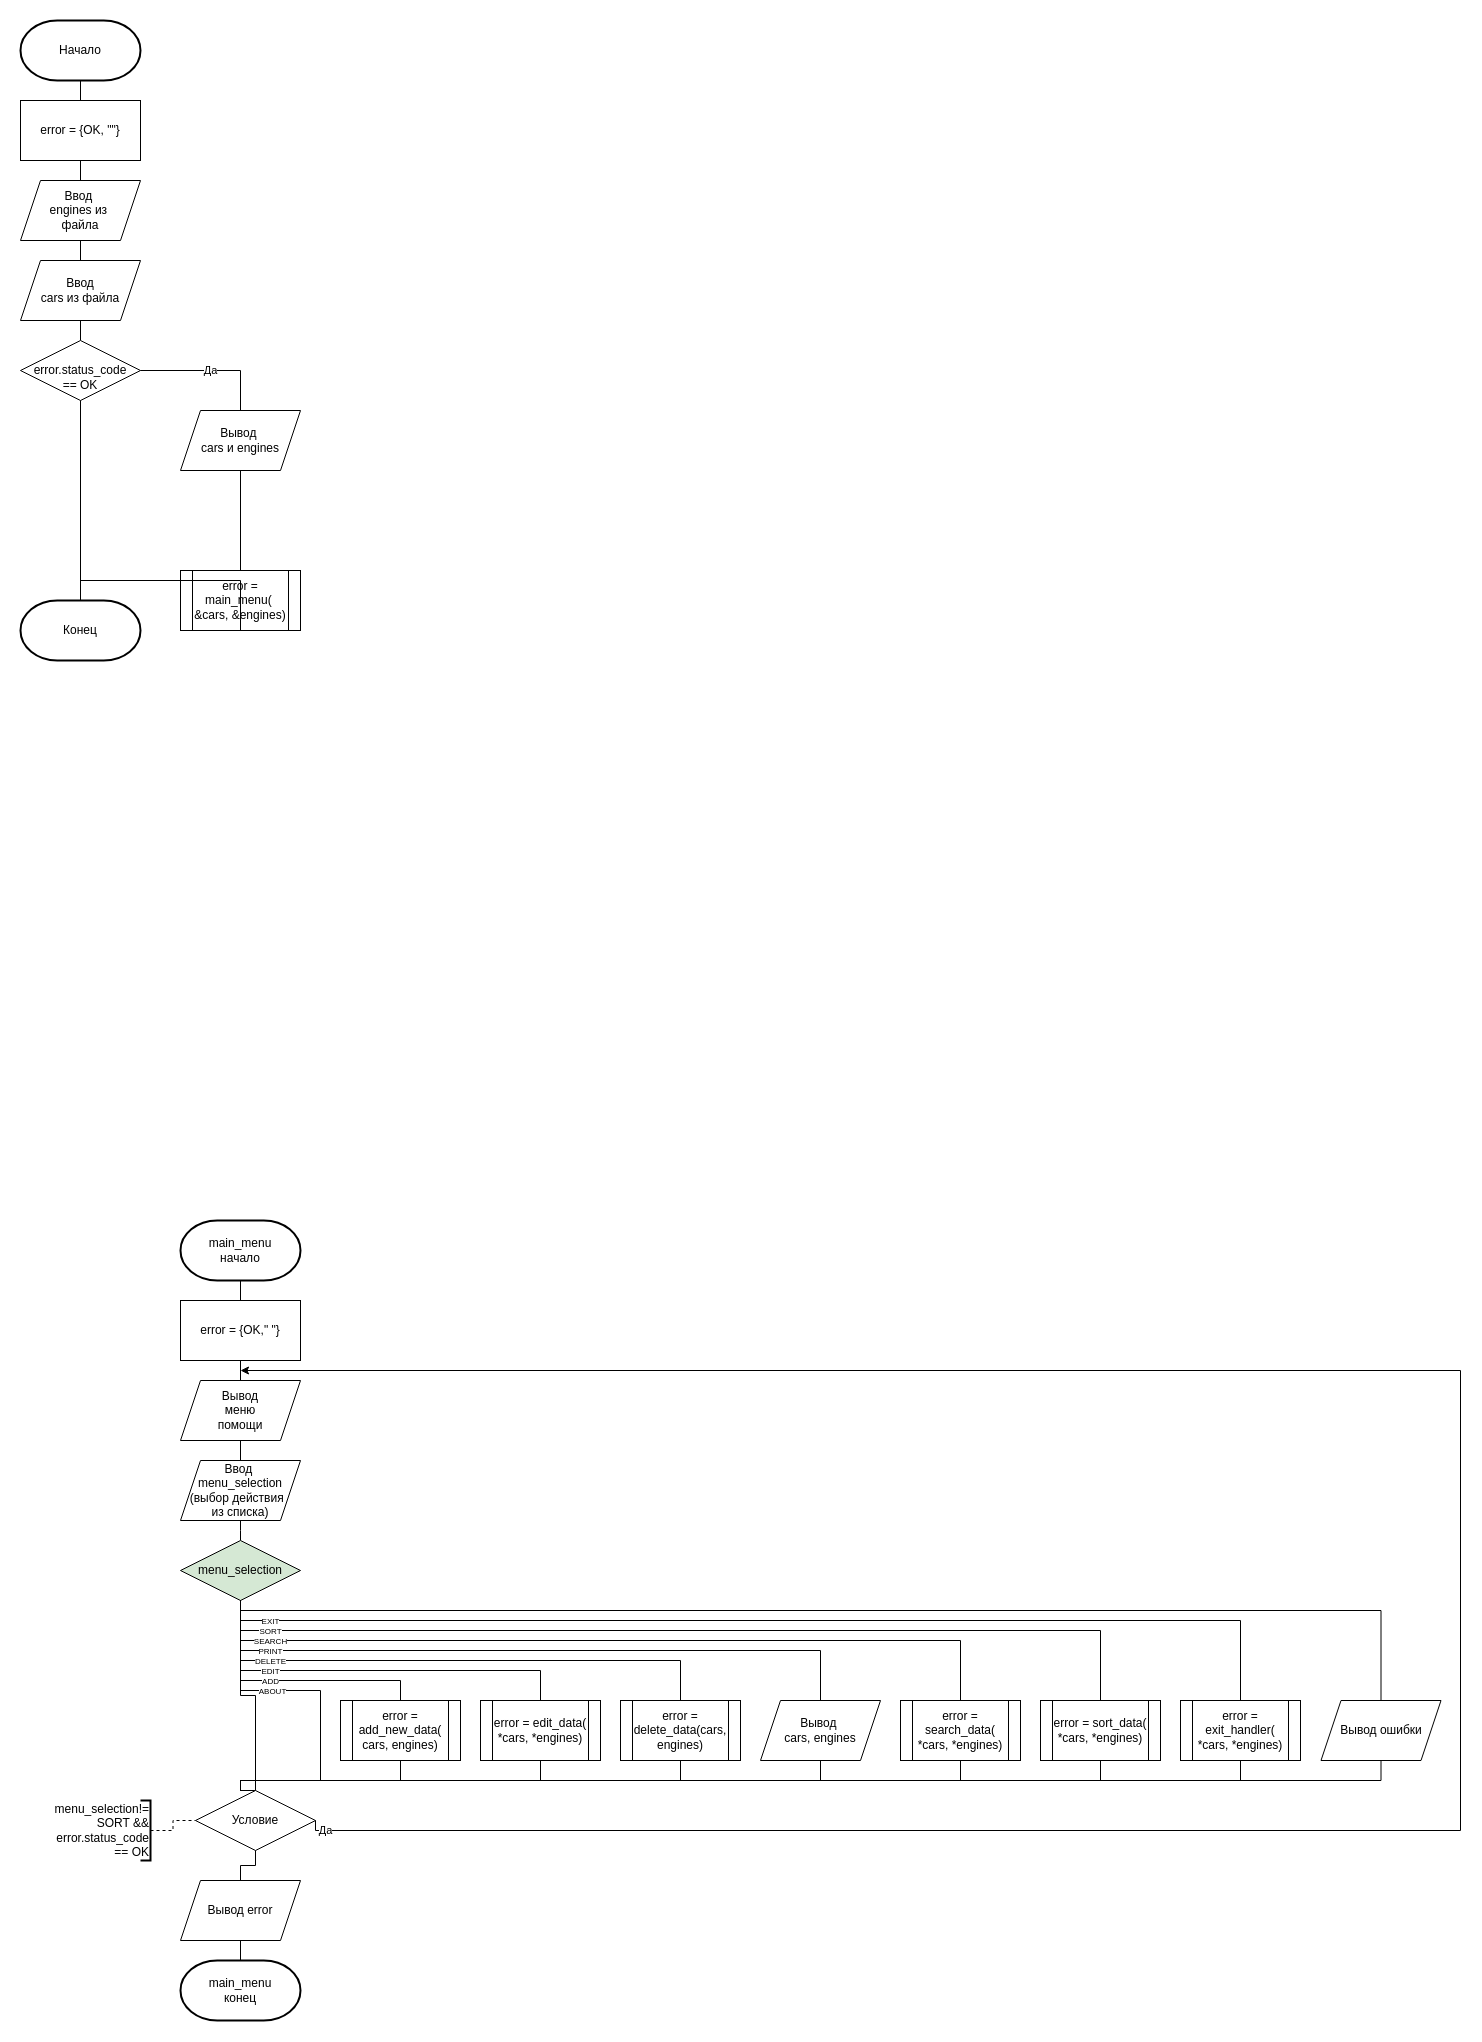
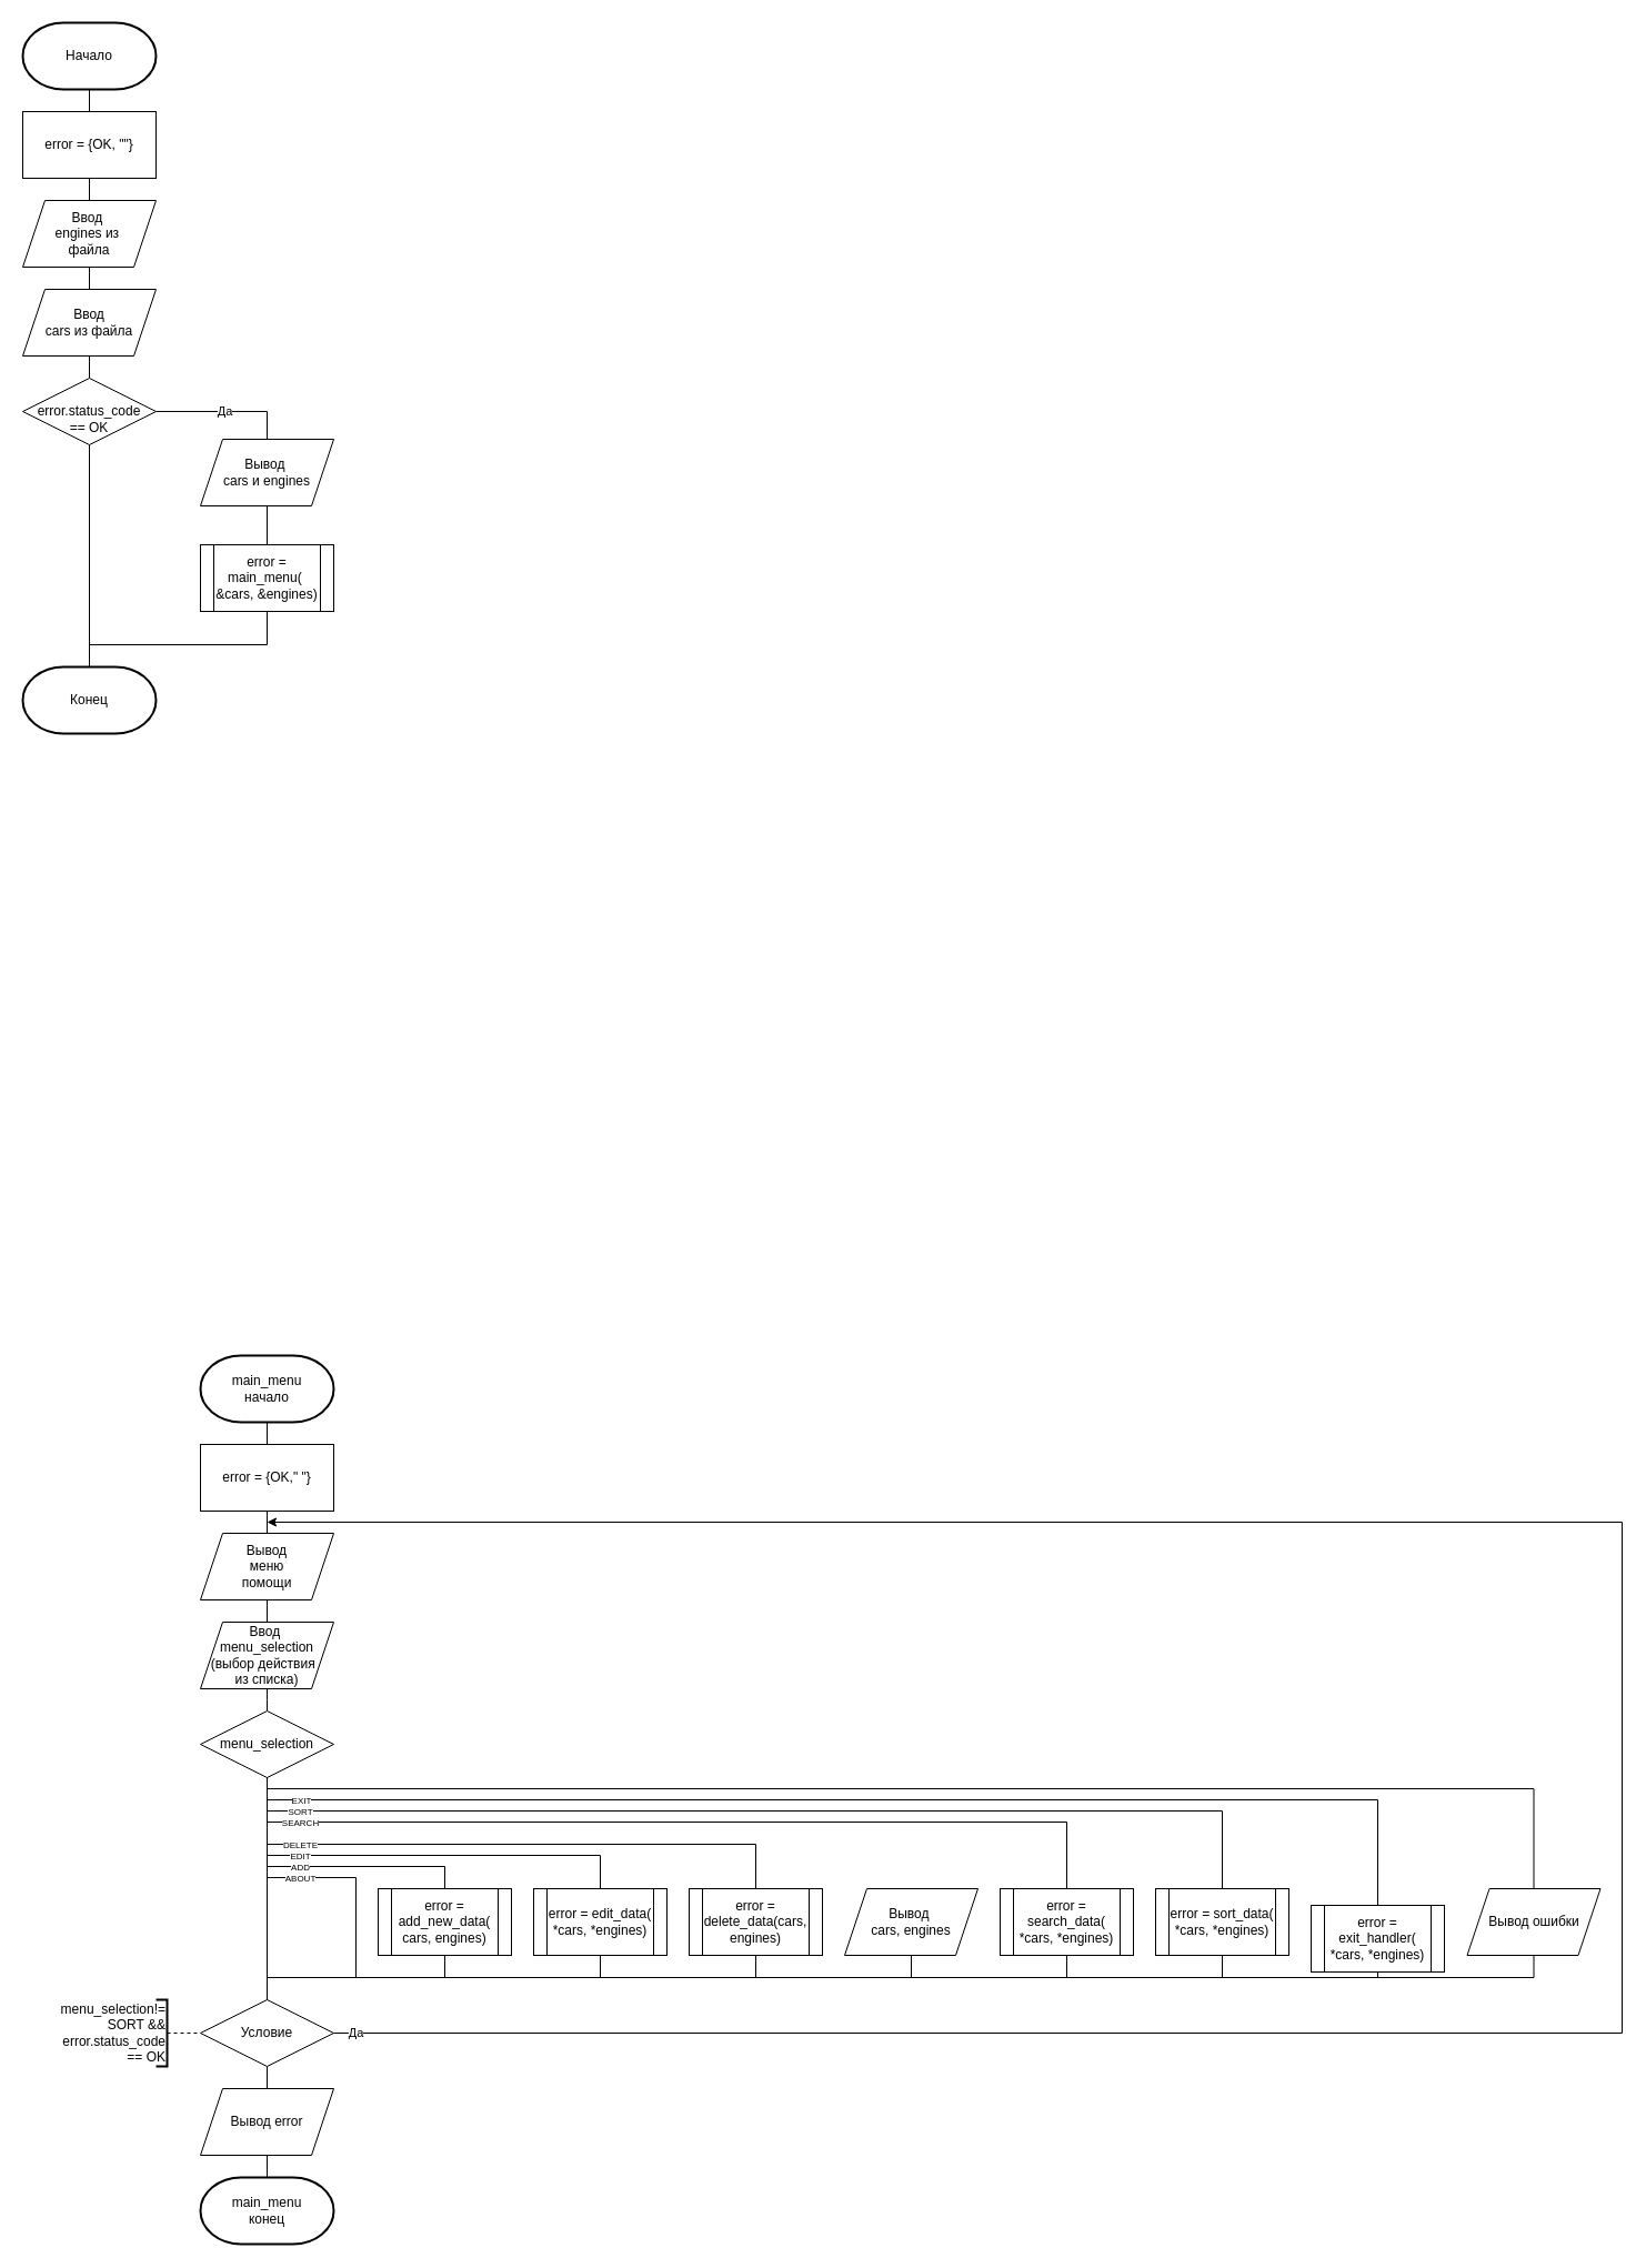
- <mxCell id="58" value="Вывод&amp;nbsp;&lt;br&gt;cars и engines" style="shape=parallelogram;perimeter=parallelogramPerimeter;whiteSpace=wrap;html=1;fixedSize=1;" parent="1" vertex="1"><mxGeometry x="180" y="410" width="120" height="60" as="geometry" /></mxCell>
+ <mxCell id="58" value="Вывод&amp;nbsp;&lt;br&gt;cars и engines" style="shape=parallelogram;perimeter=parallelogramPerimeter;whiteSpace=wrap;html=1;fixedSize=1;" parent="1" vertex="1"><mxGeometry x="180" y="395" width="120" height="60" as="geometry" /></mxCell>
- <mxCell id="11" value="error = main_menu(&amp;nbsp;&lt;br style=&quot;border-color: var(--border-color); text-align: right;&quot;&gt;&lt;span style=&quot;text-align: right;&quot;&gt;&amp;amp;cars, &amp;amp;engines)&lt;/span&gt;" style="shape=process;whiteSpace=wrap;html=1;backgroundOutline=1;" parent="1" vertex="1"><mxGeometry x="180" y="570" width="120" height="60" as="geometry" /></mxCell>
+ <mxCell id="11" value="error = main_menu(&amp;nbsp;&lt;br style=&quot;border-color: var(--border-color); text-align: right;&quot;&gt;&lt;span style=&quot;text-align: right;&quot;&gt;&amp;amp;cars, &amp;amp;engines)&lt;/span&gt;" style="shape=process;whiteSpace=wrap;html=1;backgroundOutline=1;" parent="1" vertex="1"><mxGeometry x="180" y="490" width="120" height="60" as="geometry" /></mxCell>
- <mxCell id="21" value="menu_selection" style="rhombus;whiteSpace=wrap;html=1;fillColor=#d5e8d4;" parent="1" vertex="1"><mxGeometry x="180" y="1540" width="120" height="60" as="geometry" /></mxCell>
+ <mxCell id="21" value="menu_selection" style="rhombus;whiteSpace=wrap;html=1;" parent="1" vertex="1"><mxGeometry x="180" y="1540" width="120" height="60" as="geometry" /></mxCell>
- <mxCell id="43" value="&lt;font style=&quot;font-size: 8px;&quot;&gt;PRINT&lt;/font&gt;" style="endArrow=none;html=1;rounded=0;edgeStyle=orthogonalEdgeStyle;entryX=0.5;entryY=1;entryDx=0;entryDy=0;exitX=0.5;exitY=0;exitDx=0;exitDy=0;" parent="1" source="59" target="21" edge="1"><mxGeometry x="0.765" width="50" height="50" relative="1" as="geometry"><mxPoint x="820" y="1700" as="sourcePoint" /><mxPoint x="690" y="1350" as="targetPoint" /><mxPoint as="offset" /></mxGeometry></mxCell>
- <mxCell id="35" value="&lt;font style=&quot;font-size: 12px;&quot;&gt;error = exit_handler(&lt;br style=&quot;border-color: var(--border-color);&quot;&gt;*cars, *engines)&lt;/font&gt;" style="shape=process;whiteSpace=wrap;html=1;backgroundOutline=1;" parent="1" vertex="1"><mxGeometry x="1180" y="1700" width="120" height="60" as="geometry" /></mxCell>
+ <mxCell id="35" value="&lt;font style=&quot;font-size: 12px;&quot;&gt;error = exit_handler(&lt;br style=&quot;border-color: var(--border-color);&quot;&gt;*cars, *engines)&lt;/font&gt;" style="shape=process;whiteSpace=wrap;html=1;backgroundOutline=1;" parent="1" vertex="1"><mxGeometry x="1180" y="1715" width="120" height="60" as="geometry" /></mxCell>
- <mxCell id="47" value="Условие" style="rhombus;whiteSpace=wrap;html=1;" parent="1" vertex="1"><mxGeometry x="195" y="1790" width="120" height="60" as="geometry" /></mxCell>
+ <mxCell id="47" value="Условие" style="rhombus;whiteSpace=wrap;html=1;" parent="1" vertex="1"><mxGeometry x="180" y="1800" width="120" height="60" as="geometry" /></mxCell>
